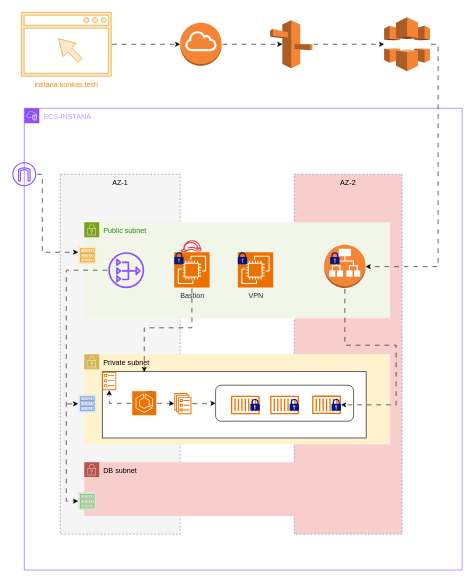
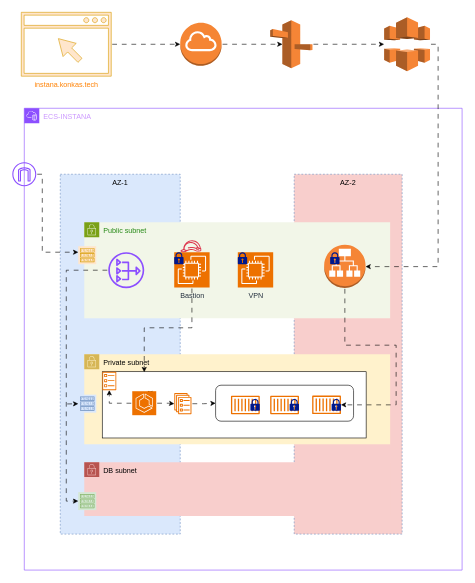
- <mxCell id="3" value="AZ-1" style="fillColor=#f5f5f5;strokeColor=#6c8ebf;dashed=1;verticalAlign=top;fontStyle=0;whiteSpace=wrap;html=1;" vertex="1" parent="2"><mxGeometry x="60" y="110" width="200" height="600" as="geometry" /></mxCell>
+ <mxCell id="3" value="AZ-1" style="fillColor=#dae8fc;strokeColor=#6c8ebf;dashed=1;verticalAlign=top;fontStyle=0;whiteSpace=wrap;html=1;" vertex="1" parent="2"><mxGeometry x="60" y="110" width="200" height="600" as="geometry" /></mxCell>
